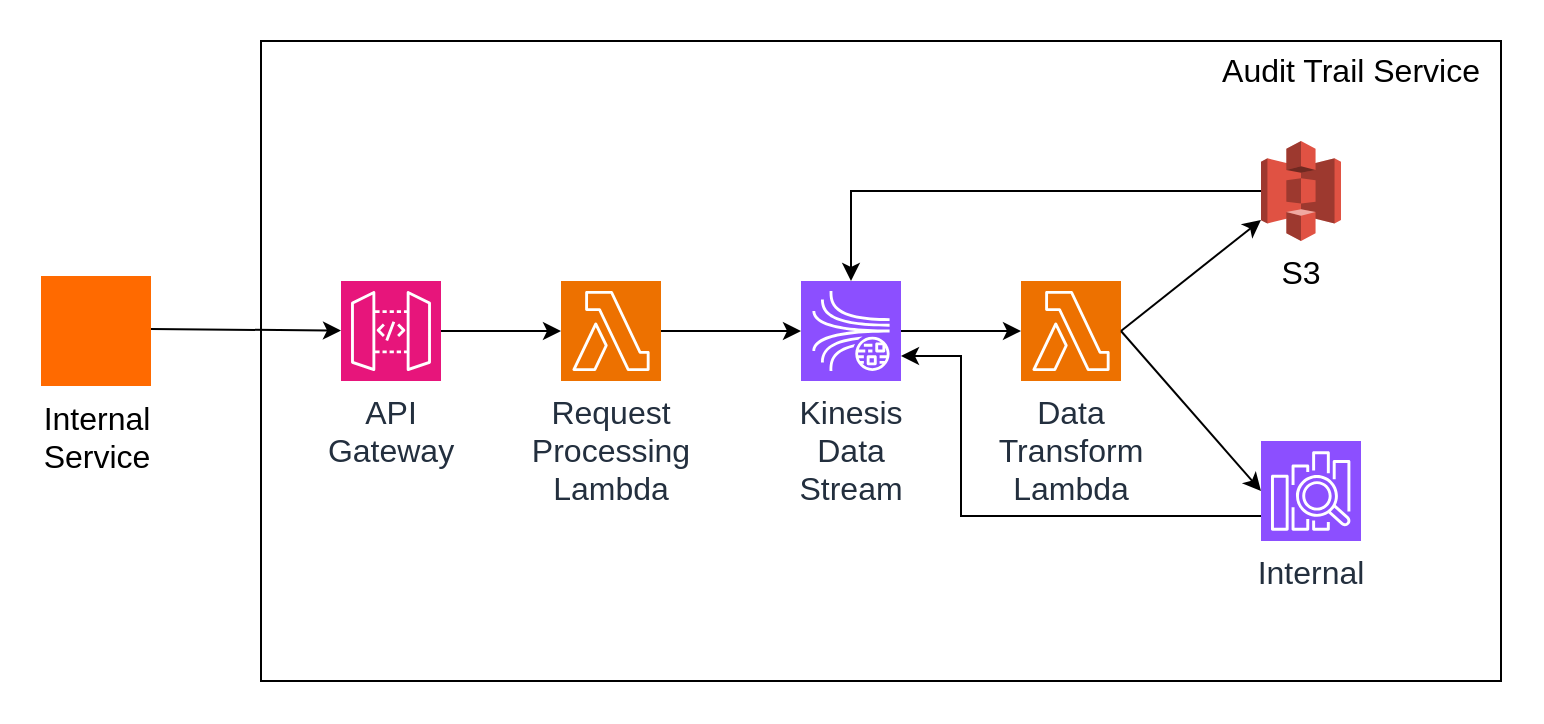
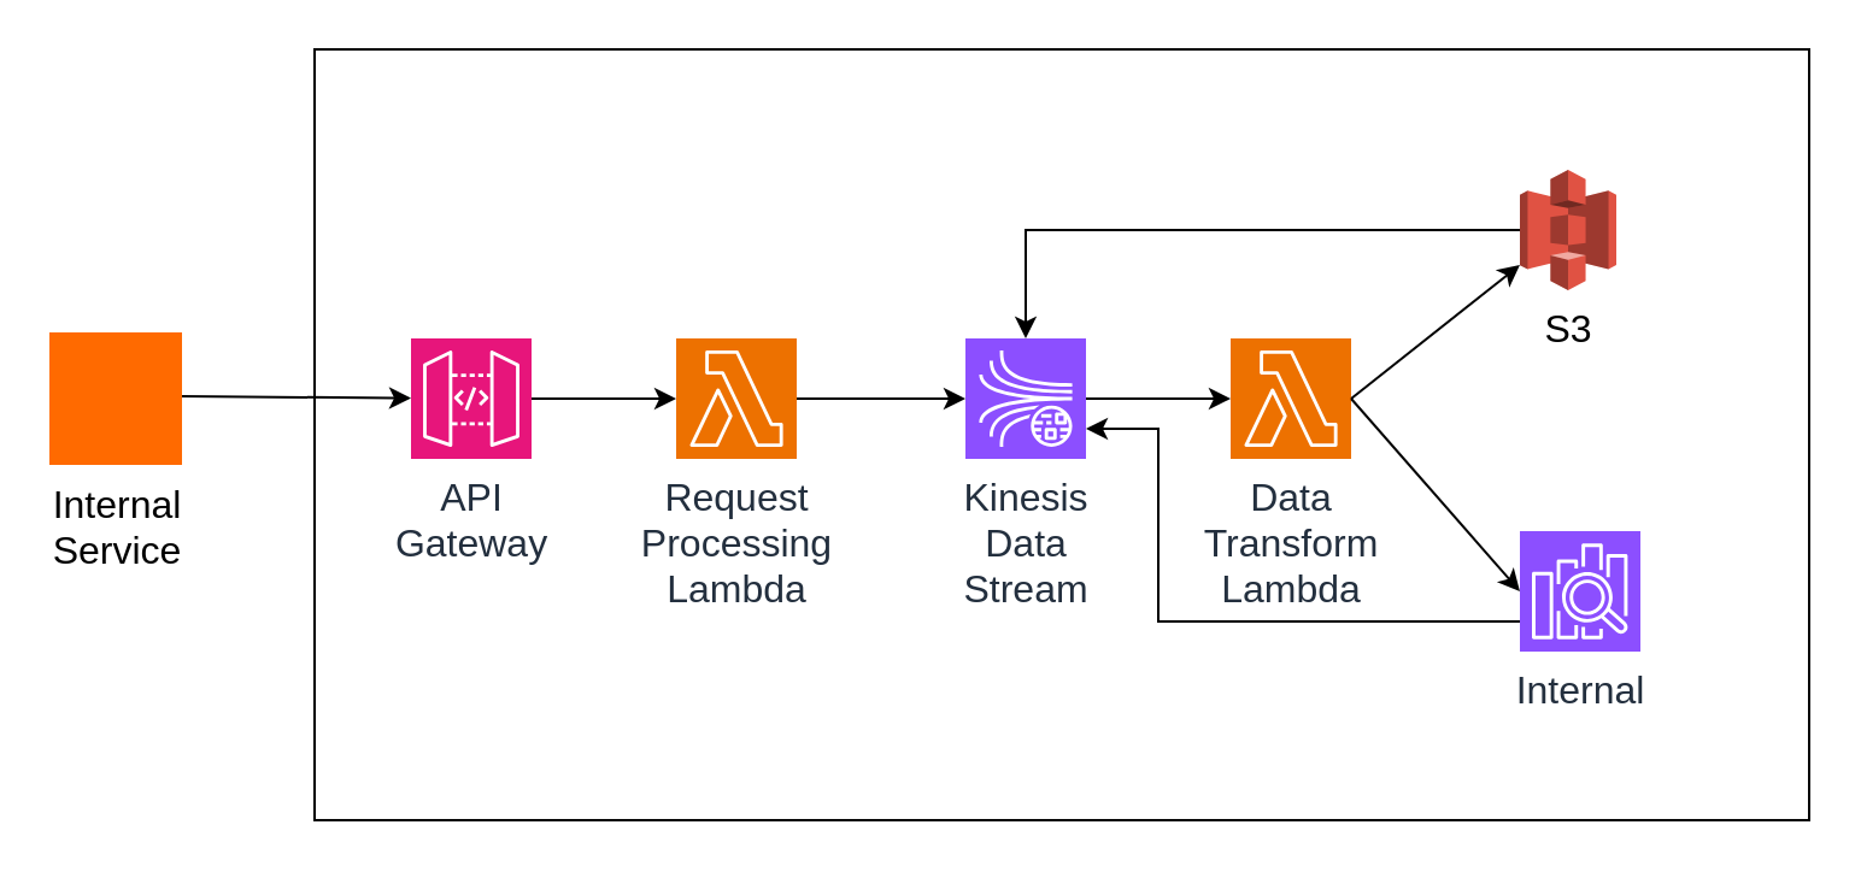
- <mxCell id="10" value="Audit Trail Service" style="text;html=1;align=center;verticalAlign=middle;resizable=0;points=[];autosize=1;strokeColor=none;fillColor=none;fontSize=16;" vertex="1" parent="1"><mxGeometry x="600" y="20" width="150" height="30" as="geometry" /></mxCell>
